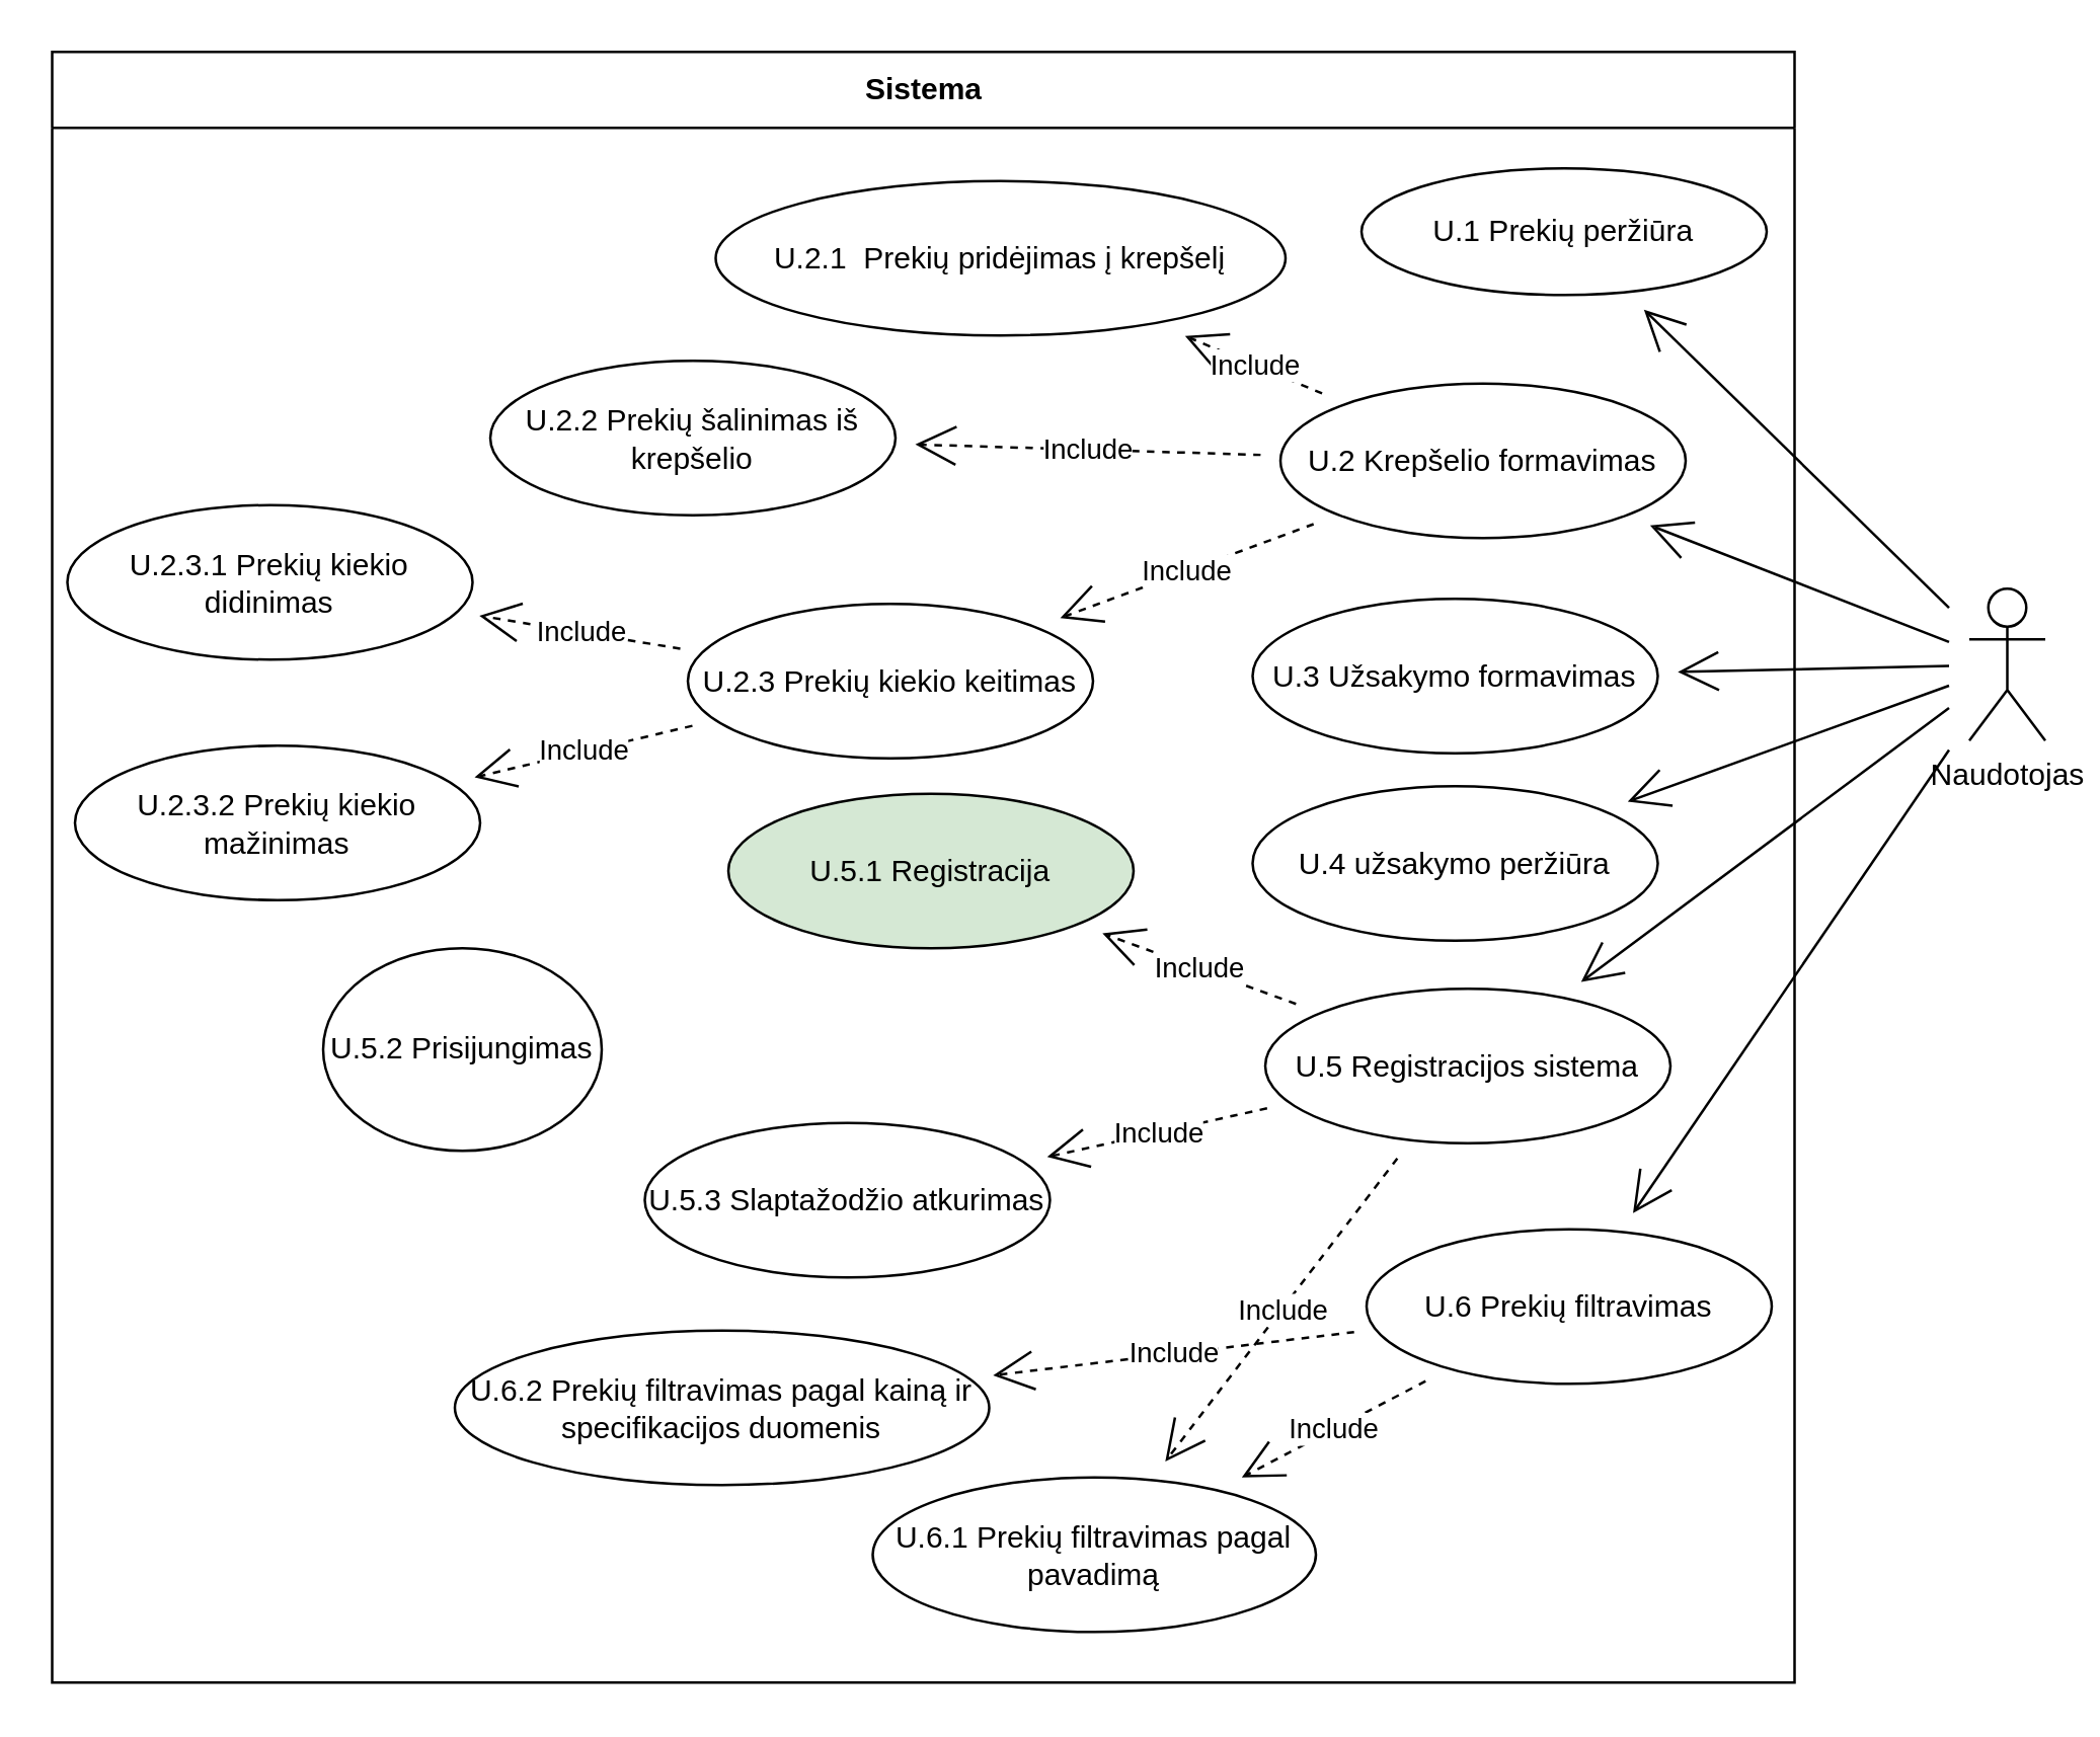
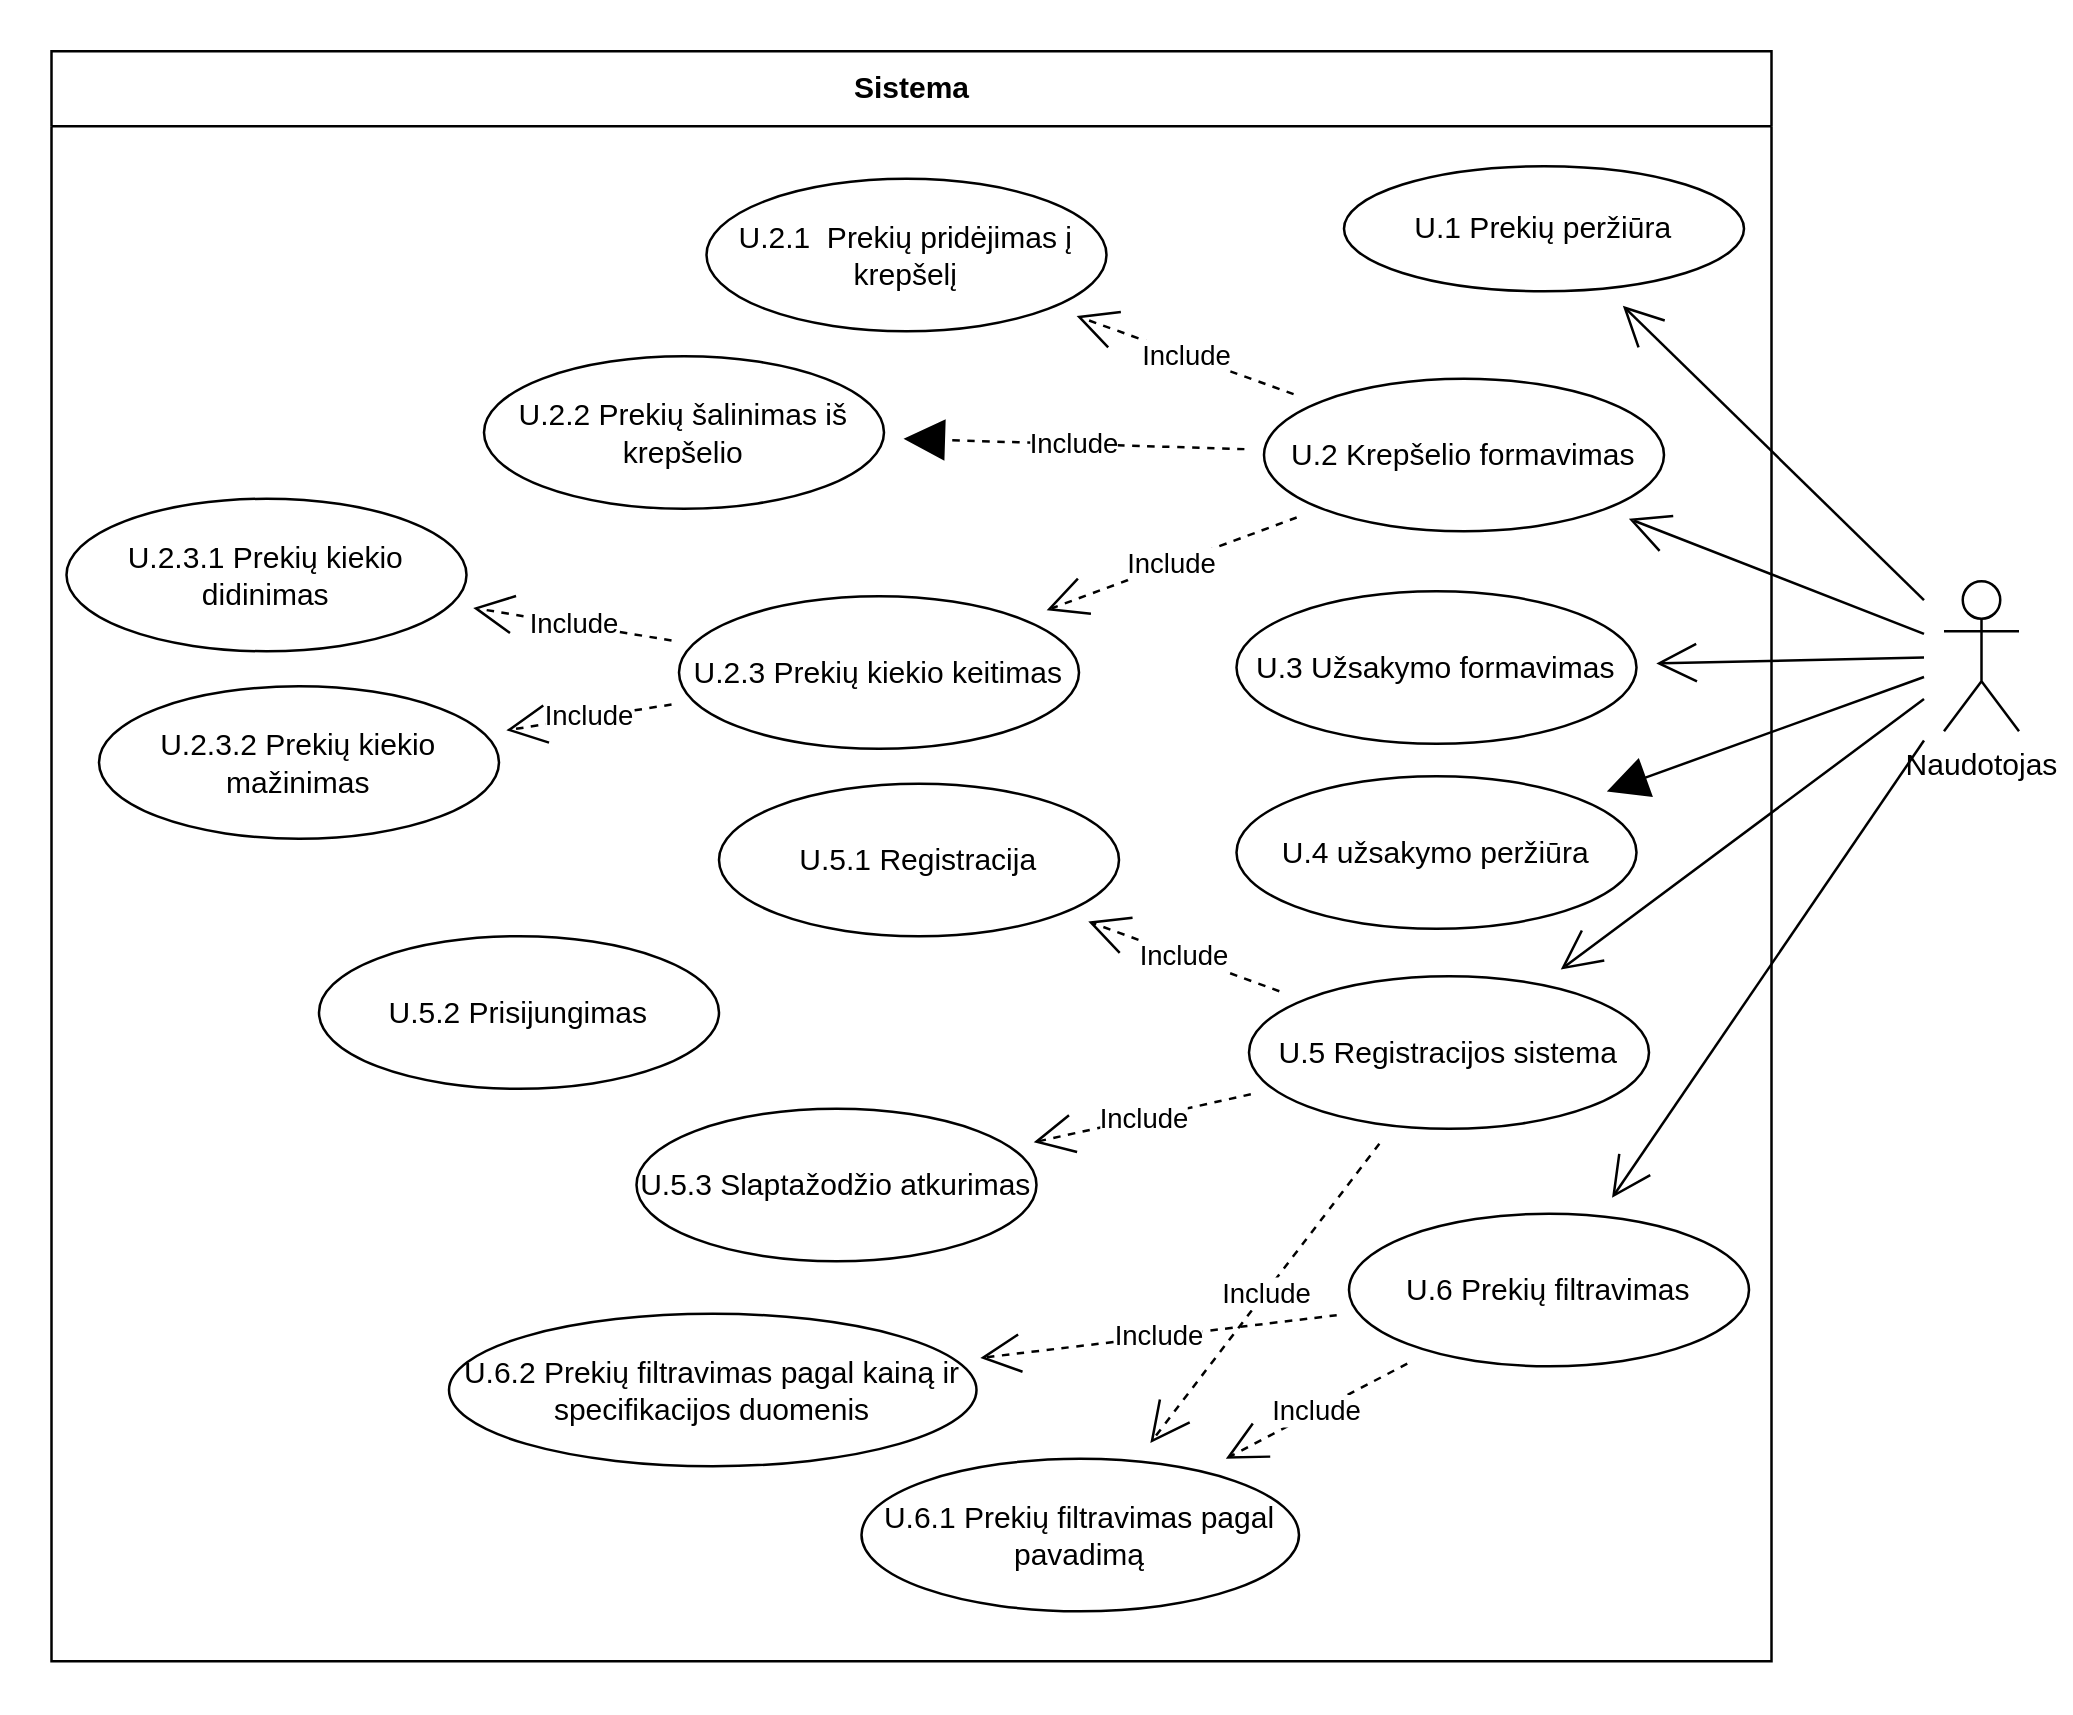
- <mxCell id="14" value="U.2.1&amp;nbsp; Prekių pridėjimas į krepšelį" style="ellipse;whiteSpace=wrap;html=1;" parent="2" vertex="1"><mxGeometry x="262" y="51" width="225" height="61" as="geometry" /></mxCell>
+ <mxCell id="14" value="U.2.1&amp;nbsp; Prekių pridėjimas į krepšelį" style="ellipse;whiteSpace=wrap;html=1;" parent="2" vertex="1"><mxGeometry x="262" y="51" width="160" height="61" as="geometry" /></mxCell>
- <mxCell id="6" value="Include" style="edgeStyle=none;curved=1;rounded=0;orthogonalLoop=1;jettySize=auto;html=1;dashed=1;endArrow=open;startSize=14;endSize=14;sourcePerimeterSpacing=8;targetPerimeterSpacing=8;" parent="2" source="7" target="18" edge="1"><mxGeometry relative="1" as="geometry" /></mxCell>
+ <mxCell id="6" value="Include" style="edgeStyle=none;curved=1;rounded=0;orthogonalLoop=1;jettySize=auto;html=1;dashed=1;endArrow=block;startSize=14;endSize=14;sourcePerimeterSpacing=8;targetPerimeterSpacing=8;" parent="2" source="7" target="18" edge="1"><mxGeometry relative="1" as="geometry" /></mxCell>
- <mxCell id="29" style="edgeStyle=none;curved=1;rounded=0;orthogonalLoop=1;jettySize=auto;html=1;endArrow=open;startSize=14;endSize=14;sourcePerimeterSpacing=8;targetPerimeterSpacing=8;" parent="1" source="35" target="8" edge="1"><mxGeometry relative="1" as="geometry" /></mxCell>
+ <mxCell id="29" style="edgeStyle=none;curved=1;rounded=0;orthogonalLoop=1;jettySize=auto;html=1;endArrow=block;startSize=14;endSize=14;sourcePerimeterSpacing=8;targetPerimeterSpacing=8;" parent="1" source="35" target="8" edge="1"><mxGeometry relative="1" as="geometry" /></mxCell>
- <mxCell id="20" value="U.2.3.2 Prekių kiekio mažinimas" style="ellipse;whiteSpace=wrap;html=1;" parent="2" vertex="1"><mxGeometry x="9" y="274" width="160" height="61" as="geometry" /></mxCell>
+ <mxCell id="20" value="U.2.3.2 Prekių kiekio mažinimas" style="ellipse;whiteSpace=wrap;html=1;" parent="2" vertex="1"><mxGeometry x="19" y="254" width="160" height="61" as="geometry" /></mxCell>
- <mxCell id="21" value="U.5.1 Registracija" style="ellipse;whiteSpace=wrap;html=1;fillColor=#d5e8d4;" parent="2" vertex="1"><mxGeometry x="267" y="293" width="160" height="61" as="geometry" /></mxCell>
+ <mxCell id="21" value="U.5.1 Registracija" style="ellipse;whiteSpace=wrap;html=1;" parent="2" vertex="1"><mxGeometry x="267" y="293" width="160" height="61" as="geometry" /></mxCell>
- <mxCell id="22" value="U.5.2 Prisijungimas" style="ellipse;whiteSpace=wrap;html=1;" parent="2" vertex="1"><mxGeometry x="107" y="354" width="110" height="80" as="geometry" /></mxCell>
+ <mxCell id="22" value="U.5.2 Prisijungimas" style="ellipse;whiteSpace=wrap;html=1;" parent="2" vertex="1"><mxGeometry x="107" y="354" width="160" height="61" as="geometry" /></mxCell>
